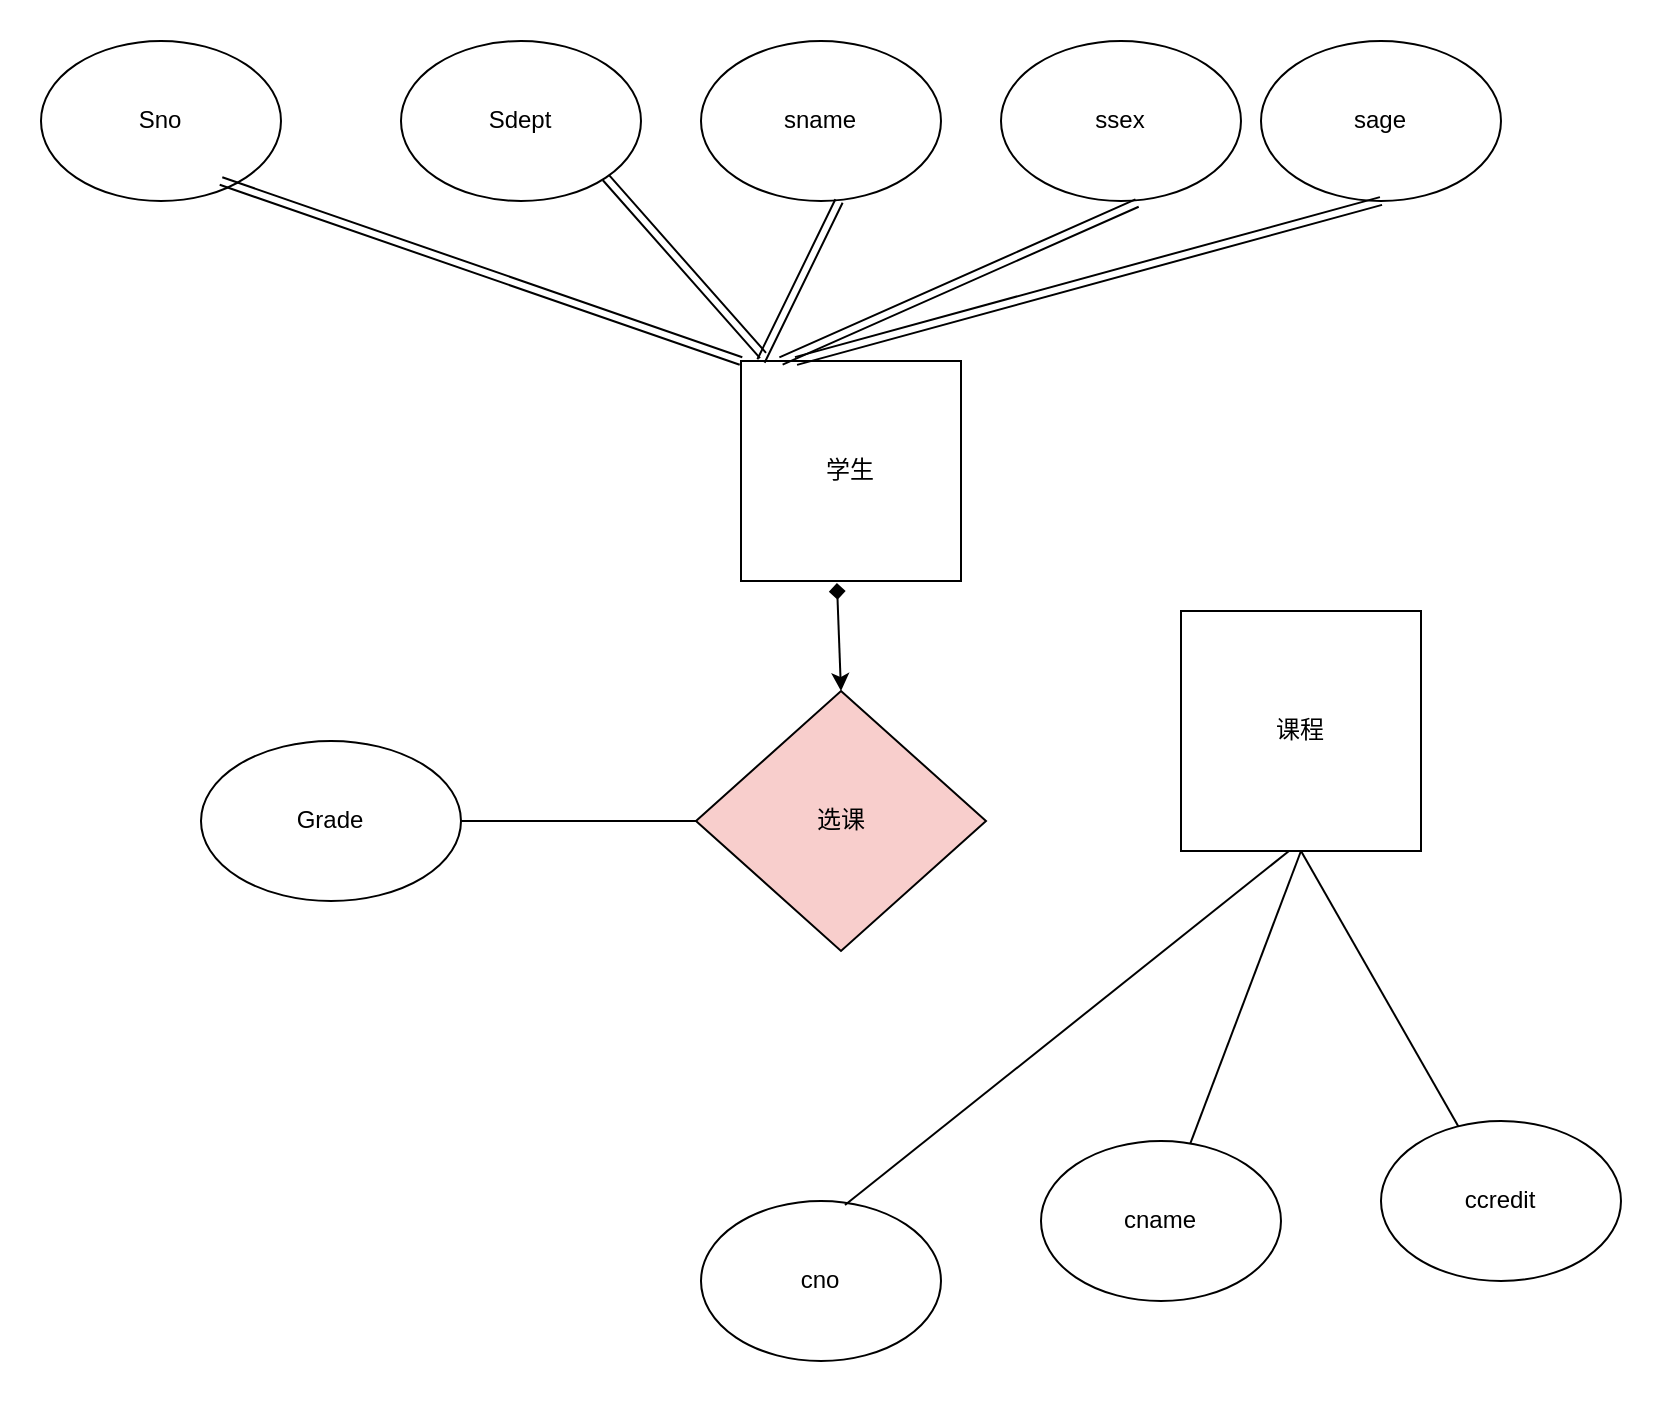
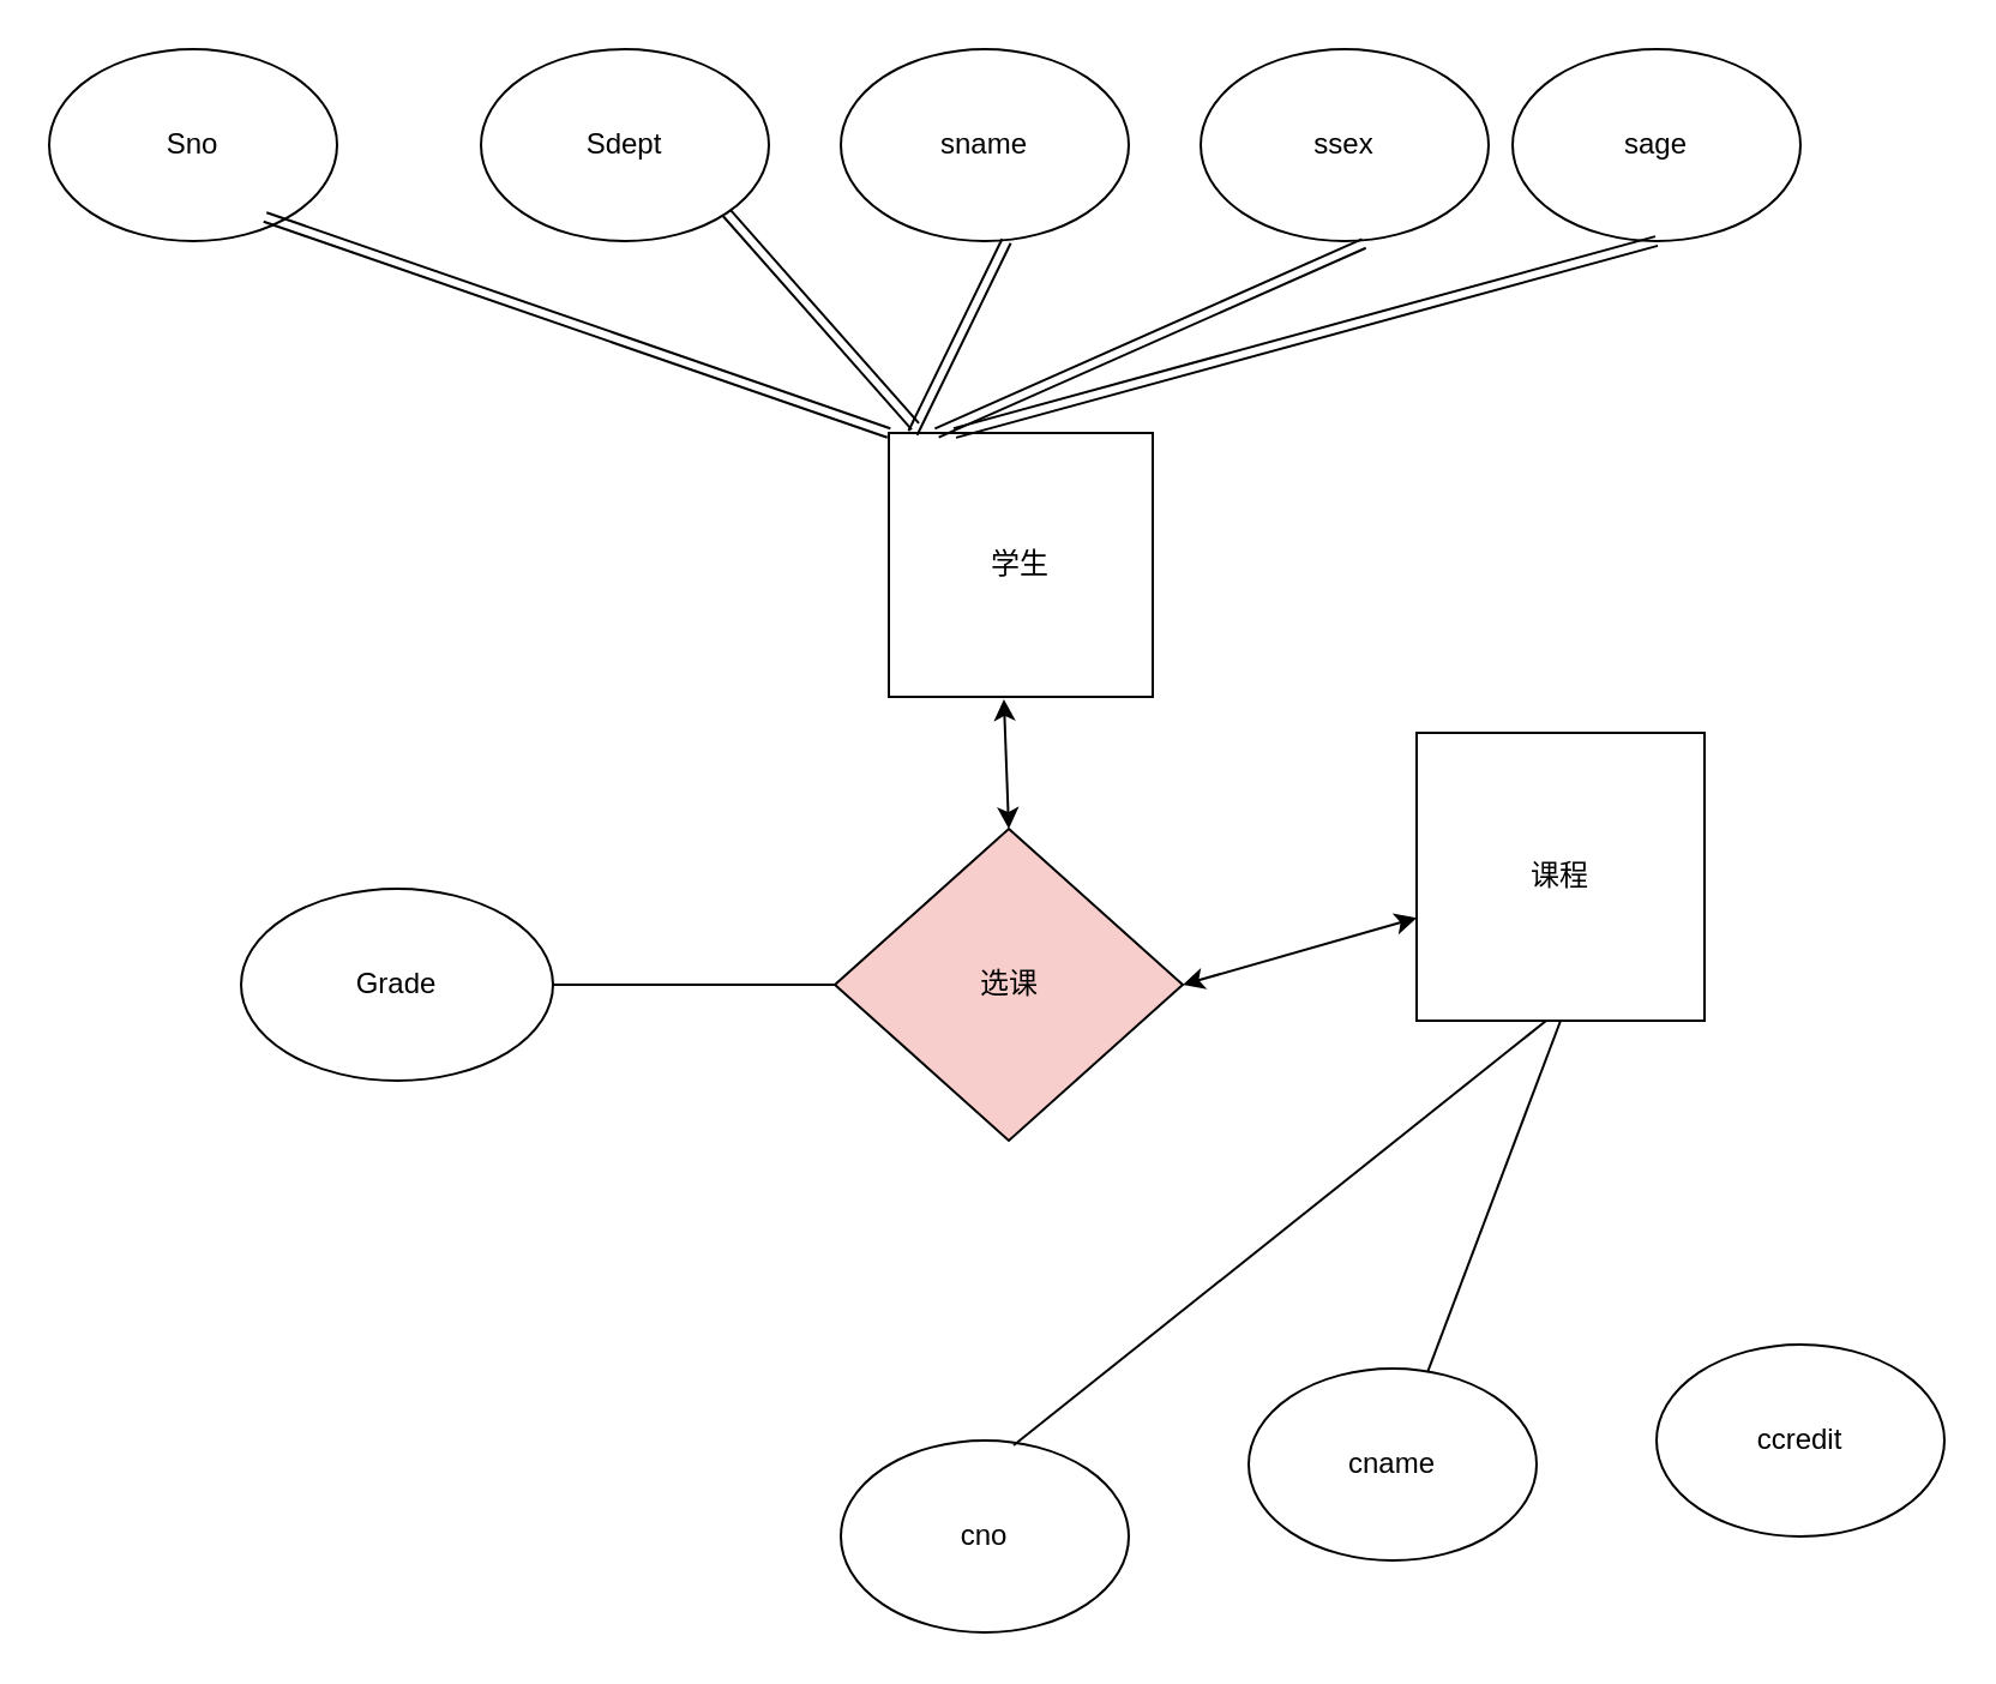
- <mxCell id="8" value="" style="endArrow=diamond;startArrow=classic;html=1;rounded=0;exitX=0.5;exitY=0;exitDx=0;exitDy=0;entryX=0.436;entryY=1.009;entryDx=0;entryDy=0;entryPerimeter=0;" edge="1" parent="1" source="14" target="7"><mxGeometry width="50" height="50" relative="1" as="geometry"><mxPoint x="300" y="320" as="sourcePoint" /><mxPoint x="420" y="300" as="targetPoint" /></mxGeometry></mxCell>
+ <mxCell id="8" value="" style="endArrow=classic;startArrow=classic;html=1;rounded=0;exitX=0.5;exitY=0;exitDx=0;exitDy=0;entryX=0.436;entryY=1.009;entryDx=0;entryDy=0;entryPerimeter=0;" edge="1" parent="1" source="14" target="7"><mxGeometry width="50" height="50" relative="1" as="geometry"><mxPoint x="300" y="320" as="sourcePoint" /><mxPoint x="420" y="300" as="targetPoint" /></mxGeometry></mxCell>
+ <mxCell id="17" value="" style="endArrow=classic;startArrow=classic;html=1;rounded=0;exitX=1;exitY=0.5;exitDx=0;exitDy=0;" edge="1" parent="1" source="14" target="18"><mxGeometry width="50" height="50" relative="1" as="geometry"><mxPoint x="510" y="330" as="sourcePoint" /><mxPoint x="560" y="280" as="targetPoint" /></mxGeometry></mxCell>
- <mxCell id="24" value="" style="endArrow=none;html=1;rounded=0;entryX=0.5;entryY=1;entryDx=0;entryDy=0;" edge="1" parent="1" source="21" target="18"><mxGeometry width="50" height="50" relative="1" as="geometry"><mxPoint x="510" y="330" as="sourcePoint" /><mxPoint x="560" y="280" as="targetPoint" /></mxGeometry></mxCell>
